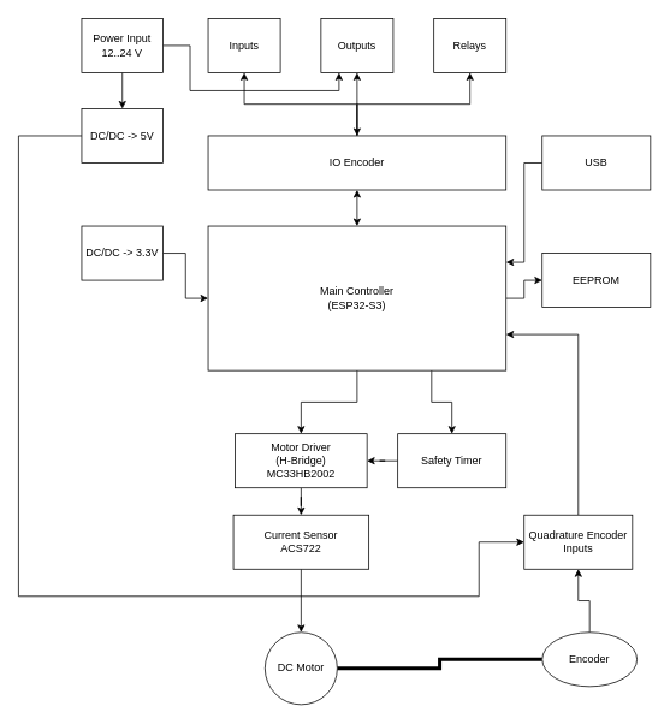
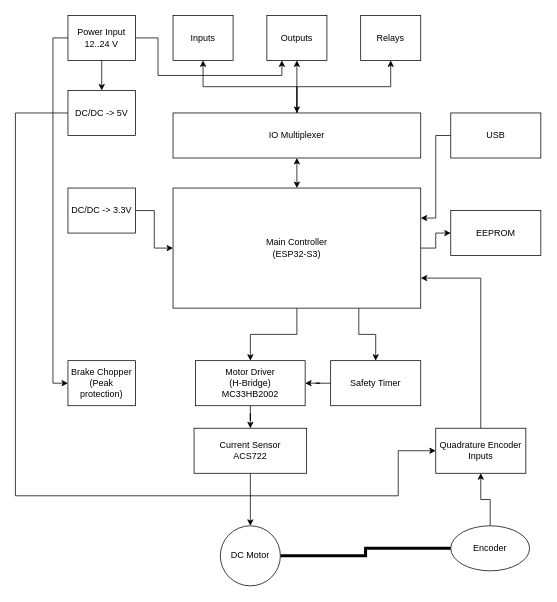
- <mxCell id="33" value="IO Encoder" style="rounded=0;whiteSpace=wrap;html=1;" vertex="1" parent="1"><mxGeometry x="230" y="150" width="330" height="60" as="geometry" /></mxCell>
+ <mxCell id="33" value="IO Multiplexer" style="rounded=0;whiteSpace=wrap;html=1;" vertex="1" parent="1"><mxGeometry x="230" y="150" width="330" height="60" as="geometry" /></mxCell>
+ <mxCell id="23" style="edgeStyle=orthogonalEdgeStyle;rounded=0;orthogonalLoop=1;jettySize=auto;html=1;entryX=0;entryY=0.5;entryDx=0;entryDy=0;" edge="1" parent="1" source="25" target="35"><mxGeometry relative="1" as="geometry"><Array as="points"><mxPoint x="70" y="50" /><mxPoint x="70" y="510" /></Array></mxGeometry></mxCell>
+ <mxCell id="35" value="Brake Chopper (Peak protection)" style="rounded=0;whiteSpace=wrap;html=1;" vertex="1" parent="1"><mxGeometry x="90" y="480" width="90" height="60" as="geometry" /></mxCell>
